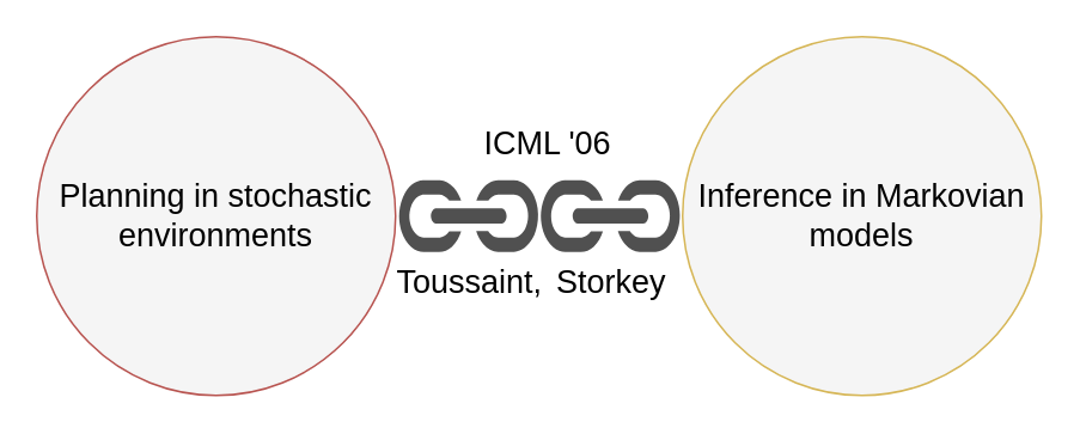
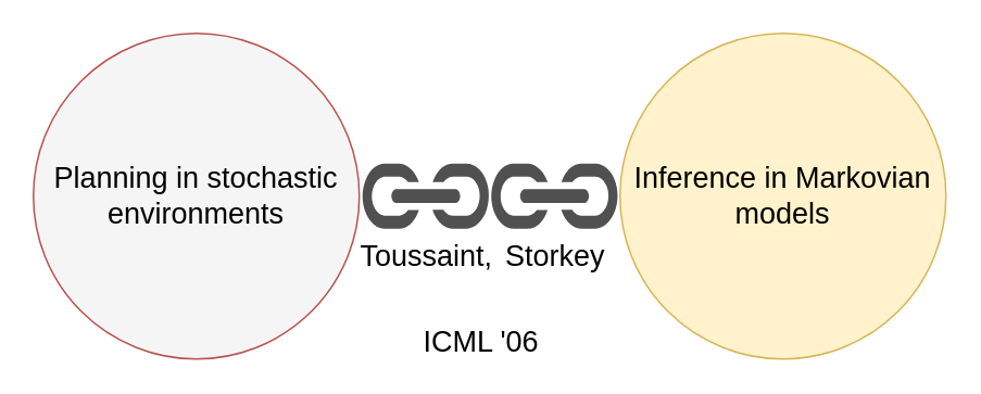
- <mxCell id="6" value="&lt;font style=&quot;font-size: 18px&quot;&gt;ICML '06&lt;/font&gt;" style="text;html=1;strokeColor=none;fillColor=none;align=center;verticalAlign=middle;whiteSpace=wrap;rounded=0;" vertex="1" parent="1"><mxGeometry x="260" y="70" width="90" height="20" as="geometry" /></mxCell>
+ <mxCell id="6" value="&lt;font style=&quot;font-size: 18px&quot;&gt;ICML '06&lt;/font&gt;" style="text;html=1;strokeColor=none;fillColor=none;align=center;verticalAlign=middle;whiteSpace=wrap;rounded=0;" vertex="1" parent="1"><mxGeometry x="250" y="200" width="90" height="20" as="geometry" /></mxCell>
- <mxCell id="3" value="Inference in Markovian models" style="ellipse;whiteSpace=wrap;html=1;aspect=fixed;fontSize=18;fillColor=#f5f5f5;strokeColor=#d6b656;" parent="1" vertex="1"><mxGeometry x="380" y="20" width="200" height="200" as="geometry" /></mxCell>
+ <mxCell id="3" value="Inference in Markovian models" style="ellipse;whiteSpace=wrap;html=1;aspect=fixed;fontSize=18;fillColor=#fff2cc;strokeColor=#d6b656;" parent="1" vertex="1"><mxGeometry x="380" y="20" width="200" height="200" as="geometry" /></mxCell>
